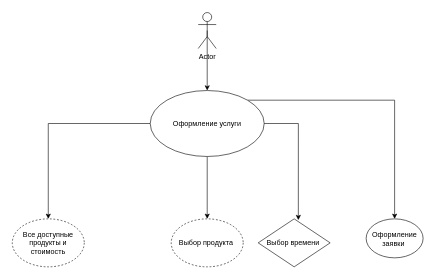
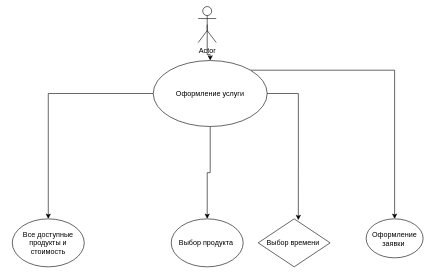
- <mxCell id="3" value="Actor" style="shape=umlActor;verticalLabelPosition=bottom;verticalAlign=top;html=1;outlineConnect=0;" vertex="1" parent="1"><mxGeometry x="330" y="20" width="30" height="60" as="geometry" /></mxCell>
+ <mxCell id="3" value="Actor" style="shape=umlActor;verticalLabelPosition=bottom;verticalAlign=top;html=1;outlineConnect=0;" vertex="1" parent="1"><mxGeometry x="330" y="10" width="30" height="60" as="geometry" /></mxCell>
- <mxCell id="7" value="Оформление услуги" style="ellipse;whiteSpace=wrap;html=1;" vertex="1" parent="1"><mxGeometry x="250" y="150" width="190" height="110" as="geometry" /></mxCell>
+ <mxCell id="7" value="Оформление услуги" style="ellipse;whiteSpace=wrap;html=1;" vertex="1" parent="1"><mxGeometry x="255" y="100" width="190" height="110" as="geometry" /></mxCell>
- <mxCell id="8" value="Все доступные продукты и стоимость" style="ellipse;whiteSpace=wrap;html=1;dashed=1;" vertex="1" parent="1"><mxGeometry x="20" y="364" width="120" height="80" as="geometry" /></mxCell>
+ <mxCell id="8" value="Все доступные продукты и стоимость" style="ellipse;whiteSpace=wrap;html=1;" vertex="1" parent="1"><mxGeometry x="20" y="364" width="120" height="80" as="geometry" /></mxCell>
- <mxCell id="9" value="Выбор продукта&amp;nbsp;" style="ellipse;whiteSpace=wrap;html=1;dashed=1;" vertex="1" parent="1"><mxGeometry x="285" y="364" width="120" height="80" as="geometry" /></mxCell>
+ <mxCell id="9" value="Выбор продукта&amp;nbsp;" style="ellipse;whiteSpace=wrap;html=1;" vertex="1" parent="1"><mxGeometry x="285" y="364" width="120" height="80" as="geometry" /></mxCell>
